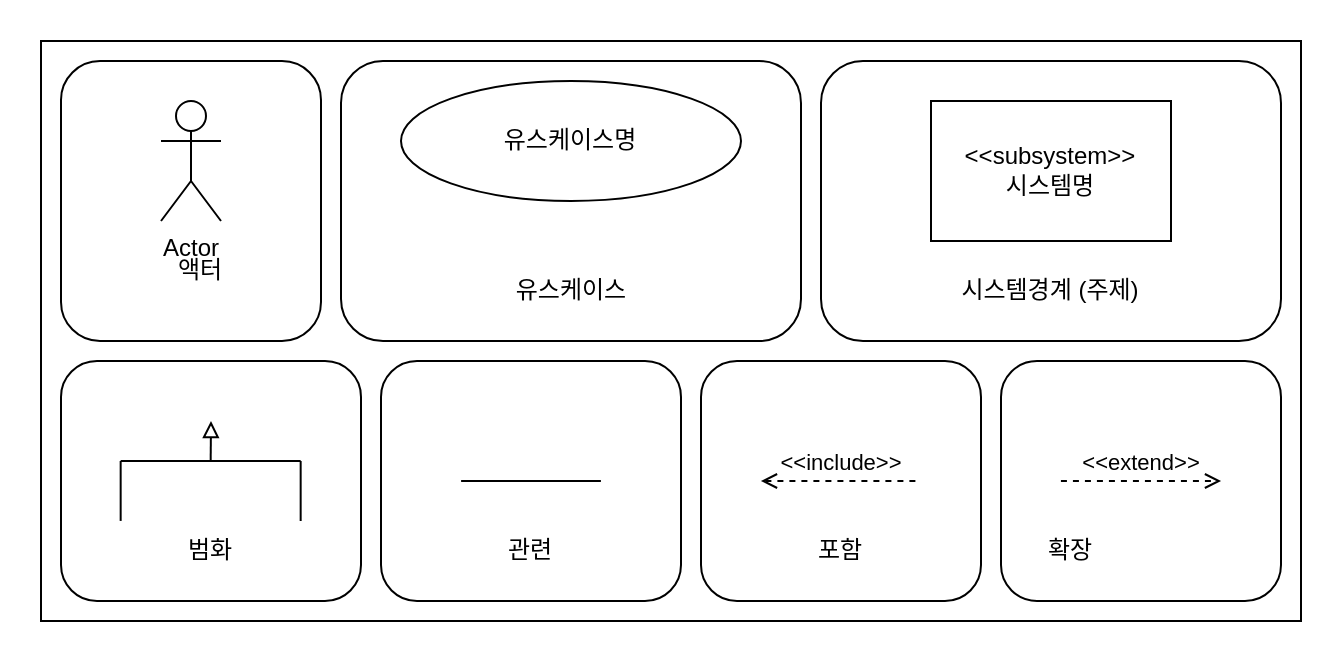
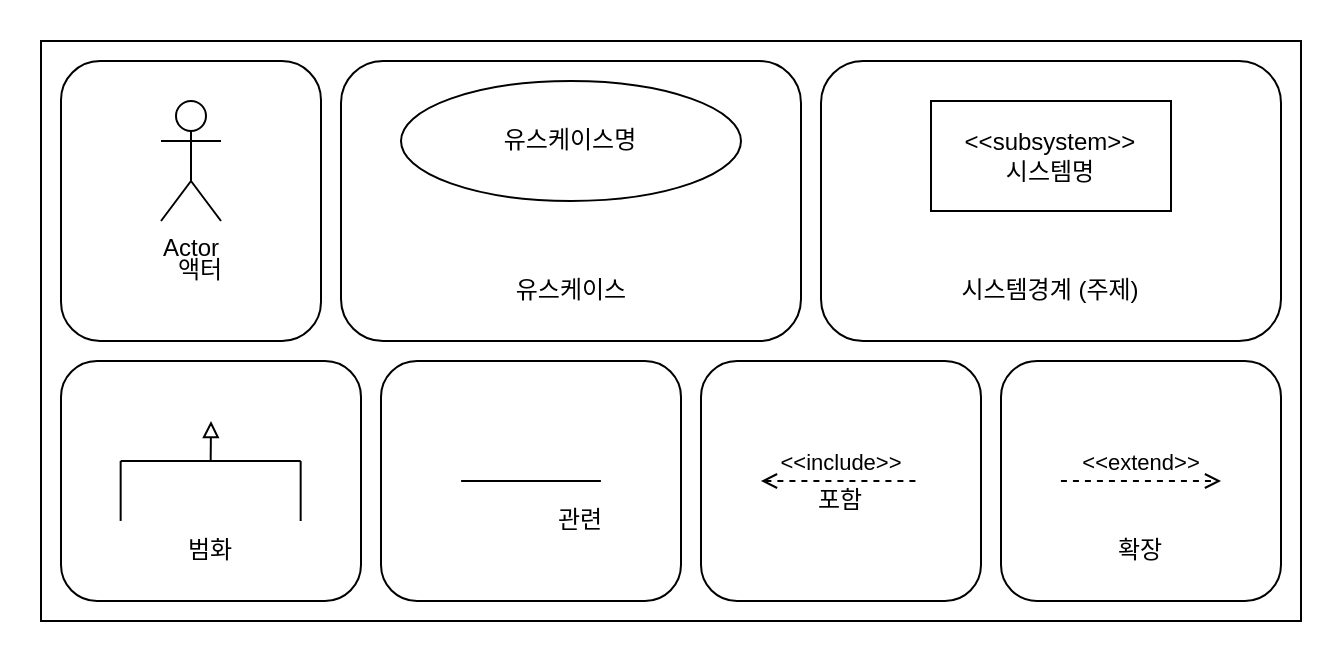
- <mxCell id="12" value="&amp;lt;&amp;lt;subsystem&amp;gt;&amp;gt;&lt;br&gt;시스템명" style="rounded=0;whiteSpace=wrap;html=1;" vertex="1" parent="1"><mxGeometry x="465" y="50" width="120" height="70" as="geometry" /></mxCell>
+ <mxCell id="12" value="&amp;lt;&amp;lt;subsystem&amp;gt;&amp;gt;&lt;br&gt;시스템명" style="rounded=0;whiteSpace=wrap;html=1;" vertex="1" parent="1"><mxGeometry x="465" y="50" width="120" height="55" as="geometry" /></mxCell>
- <mxCell id="24" value="관련" style="text;html=1;strokeColor=none;fillColor=none;align=center;verticalAlign=middle;whiteSpace=wrap;rounded=0;" vertex="1" parent="1"><mxGeometry x="235" y="260" width="60" height="30" as="geometry" /></mxCell>
+ <mxCell id="24" value="관련" style="text;html=1;strokeColor=none;fillColor=none;align=center;verticalAlign=middle;whiteSpace=wrap;rounded=0;" vertex="1" parent="1"><mxGeometry x="260" y="245" width="60" height="30" as="geometry" /></mxCell>
- <mxCell id="25" value="포함" style="text;html=1;strokeColor=none;fillColor=none;align=center;verticalAlign=middle;whiteSpace=wrap;rounded=0;" vertex="1" parent="1"><mxGeometry x="390" y="260" width="60" height="30" as="geometry" /></mxCell>
+ <mxCell id="25" value="포함" style="text;html=1;strokeColor=none;fillColor=none;align=center;verticalAlign=middle;whiteSpace=wrap;rounded=0;" vertex="1" parent="1"><mxGeometry x="390" y="235" width="60" height="30" as="geometry" /></mxCell>
- <mxCell id="26" value="확장" style="text;html=1;strokeColor=none;fillColor=none;align=center;verticalAlign=middle;whiteSpace=wrap;rounded=0;" vertex="1" parent="1"><mxGeometry x="505" y="260" width="60" height="30" as="geometry" /></mxCell>
+ <mxCell id="26" value="확장" style="text;html=1;strokeColor=none;fillColor=none;align=center;verticalAlign=middle;whiteSpace=wrap;rounded=0;" vertex="1" parent="1"><mxGeometry x="540" y="260" width="60" height="30" as="geometry" /></mxCell>
